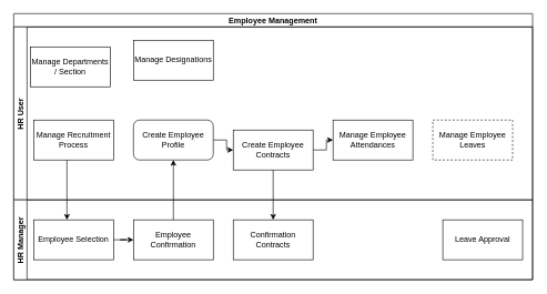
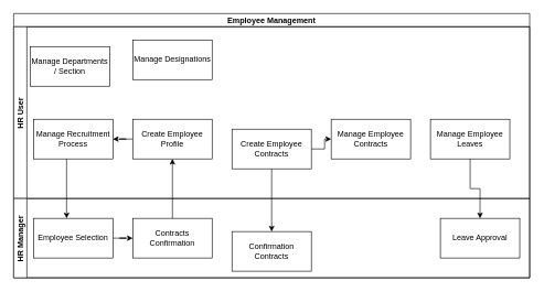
- <mxCell id="8" value="Create Employee Profile" style="whiteSpace=wrap;html=1;rounded=1;" parent="3" vertex="1"><mxGeometry x="180" y="140" width="120" height="60" as="geometry" /></mxCell>
+ <mxCell id="8" value="Create Employee Profile" style="rounded=0;whiteSpace=wrap;html=1;" parent="3" vertex="1"><mxGeometry x="180" y="140" width="120" height="60" as="geometry" /></mxCell>
- <mxCell id="11" value="Manage Employee Attendances" style="rounded=0;whiteSpace=wrap;html=1;" parent="3" vertex="1"><mxGeometry x="480" y="140" width="120" height="60" as="geometry" /></mxCell>
+ <mxCell id="11" value="Manage Employee Contracts" style="rounded=0;whiteSpace=wrap;html=1;" parent="3" vertex="1"><mxGeometry x="480" y="140" width="120" height="60" as="geometry" /></mxCell>
- <mxCell id="12" value="Manage Employee Leaves" style="rounded=0;whiteSpace=wrap;html=1;dashed=1;" parent="3" vertex="1"><mxGeometry x="630" y="140" width="120" height="60" as="geometry" /></mxCell>
+ <mxCell id="12" value="Manage Employee Leaves" style="rounded=0;whiteSpace=wrap;html=1;" parent="3" vertex="1"><mxGeometry x="630" y="140" width="120" height="60" as="geometry" /></mxCell>
- <mxCell id="7" value="" style="edgeStyle=orthogonalEdgeStyle;rounded=0;orthogonalLoop=1;jettySize=auto;html=1;" parent="3" source="8" target="10" edge="1"><mxGeometry relative="1" as="geometry" /></mxCell>
+ <mxCell id="7" value="" style="edgeStyle=orthogonalEdgeStyle;rounded=0;orthogonalLoop=1;jettySize=auto;html=1;" parent="3" source="8" target="6" edge="1"><mxGeometry relative="1" as="geometry" /></mxCell>
+ <mxCell id="18" value="" style="edgeStyle=orthogonalEdgeStyle;rounded=0;orthogonalLoop=1;jettySize=auto;html=1;" parent="2" source="12" target="16" edge="1"><mxGeometry relative="1" as="geometry" /></mxCell>
- <mxCell id="20" value="Employee Confirmation" style="rounded=0;whiteSpace=wrap;html=1;" parent="1" vertex="1"><mxGeometry x="200" y="330" width="120" height="60" as="geometry" /></mxCell>
+ <mxCell id="20" value="Contracts Confirmation" style="rounded=0;whiteSpace=wrap;html=1;" parent="1" vertex="1"><mxGeometry x="200" y="330" width="120" height="60" as="geometry" /></mxCell>
- <mxCell id="15" value="Confirmation Contracts" style="rounded=0;whiteSpace=wrap;html=1;" parent="13" vertex="1"><mxGeometry x="330" y="30" width="120" height="60" as="geometry" /></mxCell>
+ <mxCell id="15" value="Confirmation Contracts" style="rounded=0;whiteSpace=wrap;html=1;" parent="13" vertex="1"><mxGeometry x="330" y="50" width="120" height="60" as="geometry" /></mxCell>
